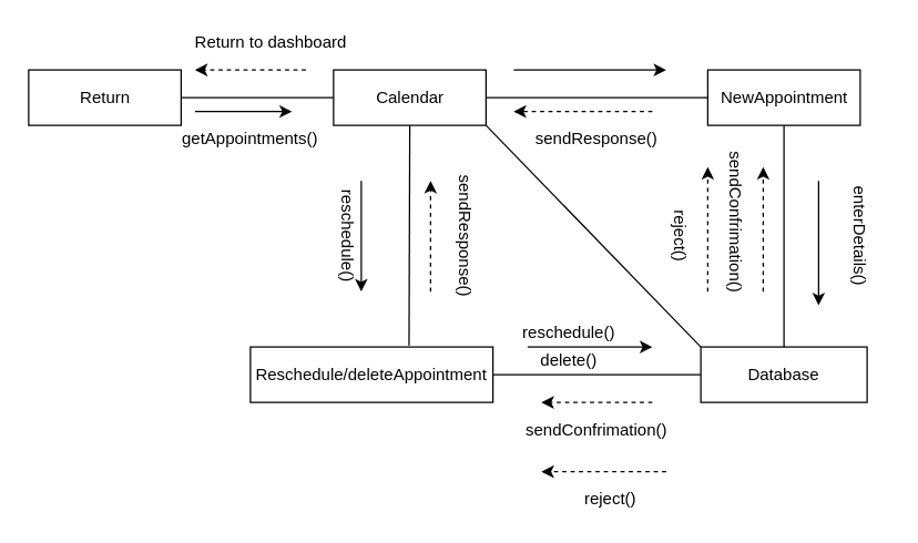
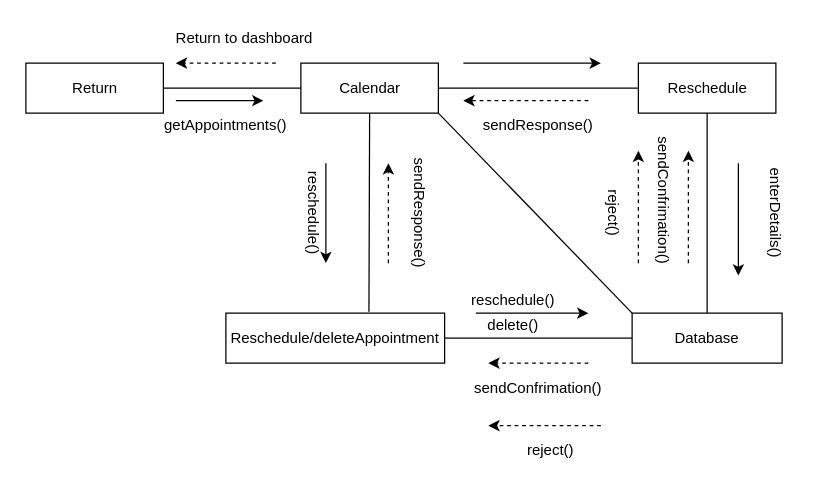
- <mxCell id="4" value="NewAppointment" style="html=1;" vertex="1" parent="1"><mxGeometry x="510" y="50" width="110" height="40" as="geometry" /></mxCell>
+ <mxCell id="4" value="Reschedule" style="html=1;" vertex="1" parent="1"><mxGeometry x="510" y="50" width="110" height="40" as="geometry" /></mxCell>
